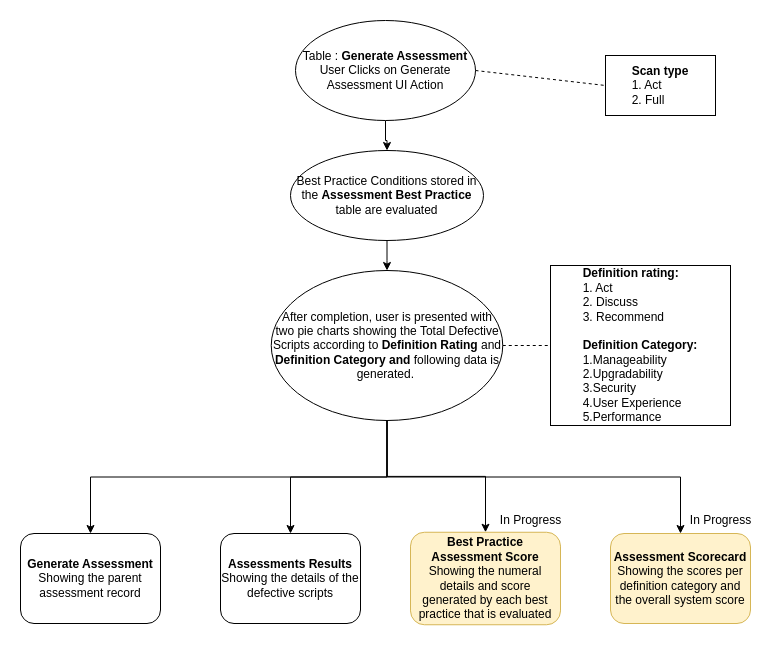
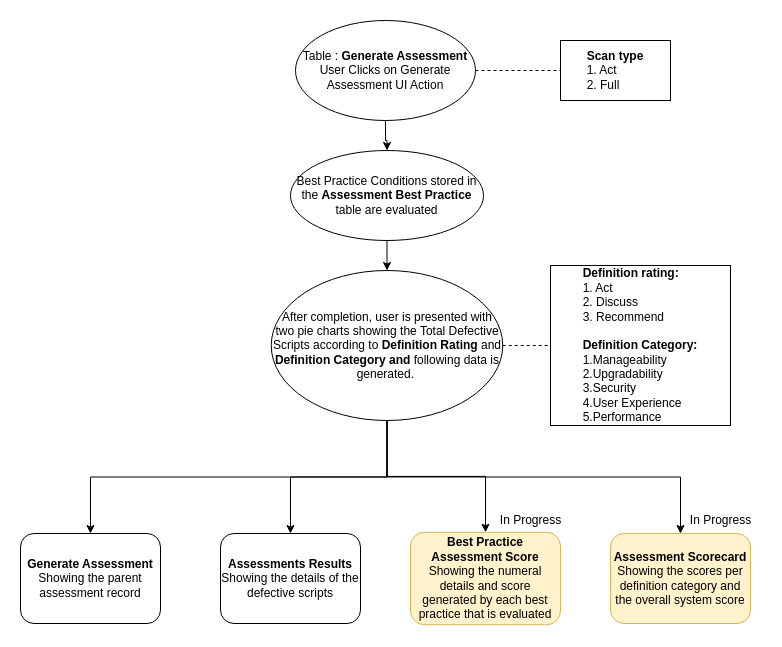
- <mxCell id="15" value="&lt;b&gt;Scan type&lt;br&gt;&lt;/b&gt;&lt;div style=&quot;text-align: left&quot;&gt;&lt;span&gt;1. Act&lt;/span&gt;&lt;/div&gt;&lt;div style=&quot;text-align: left&quot;&gt;&lt;span&gt;2. Full&lt;/span&gt;&lt;/div&gt;" style="rounded=0;whiteSpace=wrap;html=1;" parent="1" vertex="1"><mxGeometry x="605" y="55" width="110" height="60" as="geometry" /></mxCell>
+ <mxCell id="15" value="&lt;b&gt;Scan type&lt;br&gt;&lt;/b&gt;&lt;div style=&quot;text-align: left&quot;&gt;&lt;span&gt;1. Act&lt;/span&gt;&lt;/div&gt;&lt;div style=&quot;text-align: left&quot;&gt;&lt;span&gt;2. Full&lt;/span&gt;&lt;/div&gt;" style="rounded=0;whiteSpace=wrap;html=1;" parent="1" vertex="1"><mxGeometry x="560" y="40" width="110" height="60" as="geometry" /></mxCell>
